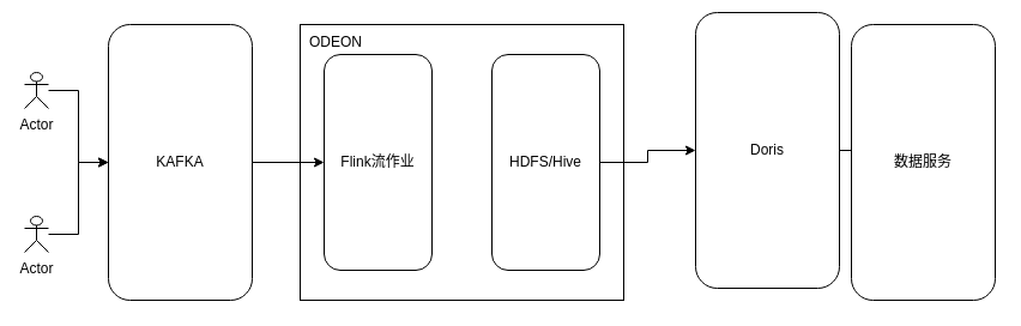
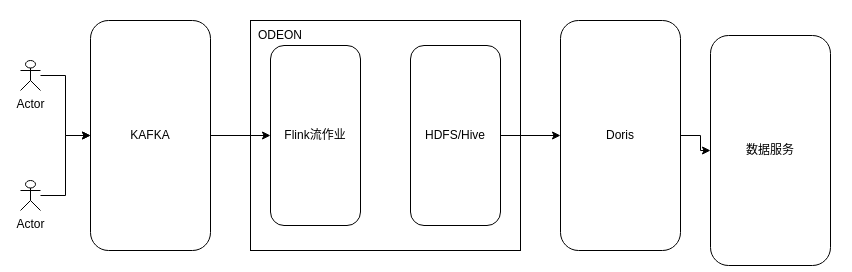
- <mxCell id="15" value="Doris" style="rounded=1;whiteSpace=wrap;html=1;" vertex="1" parent="1"><mxGeometry x="580" y="10" width="120" height="230" as="geometry" /></mxCell>
+ <mxCell id="15" value="Doris" style="rounded=1;whiteSpace=wrap;html=1;" vertex="1" parent="1"><mxGeometry x="560" y="20" width="120" height="230" as="geometry" /></mxCell>
- <mxCell id="16" value="数据服务" style="rounded=1;whiteSpace=wrap;html=1;" vertex="1" parent="1"><mxGeometry x="710" y="20" width="120" height="230" as="geometry" /></mxCell>
+ <mxCell id="16" value="数据服务" style="rounded=1;whiteSpace=wrap;html=1;" vertex="1" parent="1"><mxGeometry x="710" y="35" width="120" height="230" as="geometry" /></mxCell>
